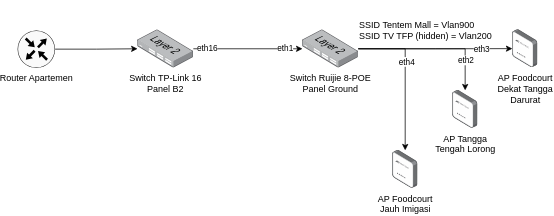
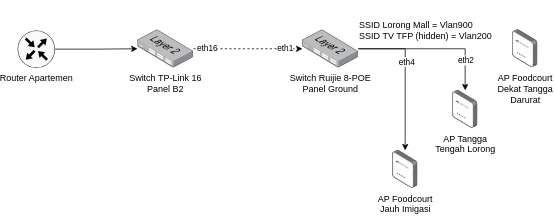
- <mxCell id="18" value="SSID Tentem Mall = Vlan900&lt;div&gt;SSID TV TFP (hidden) = Vlan200&lt;/div&gt;" style="text;html=1;align=left;verticalAlign=middle;whiteSpace=wrap;rounded=0;" vertex="1" parent="1"><mxGeometry x="474.4" y="20" width="190" height="40" as="geometry" /></mxCell>
+ <mxCell id="18" value="SSID Lorong Mall = Vlan900&lt;div&gt;SSID TV TFP (hidden) = Vlan200&lt;/div&gt;" style="text;html=1;align=left;verticalAlign=middle;whiteSpace=wrap;rounded=0;" vertex="1" parent="1"><mxGeometry x="474.4" y="20" width="190" height="40" as="geometry" /></mxCell>
- <mxCell id="2" value="" style="edgeStyle=orthogonalEdgeStyle;rounded=0;orthogonalLoop=1;jettySize=auto;html=1;" edge="1" parent="1" source="5" target="15"><mxGeometry relative="1" as="geometry" /></mxCell>
+ <mxCell id="2" value="" style="edgeStyle=orthogonalEdgeStyle;rounded=0;orthogonalLoop=1;jettySize=auto;html=1;dashed=1;" edge="1" parent="1" source="5" target="15"><mxGeometry relative="1" as="geometry" /></mxCell>
- <mxCell id="9" value="" style="edgeStyle=orthogonalEdgeStyle;rounded=0;orthogonalLoop=1;jettySize=auto;html=1;" edge="1" parent="1" source="15" target="8"><mxGeometry relative="1" as="geometry" /></mxCell>
- <mxCell id="10" value="eth3" style="edgeLabel;html=1;align=center;verticalAlign=middle;resizable=0;points=[];" vertex="1" connectable="0" parent="9"><mxGeometry x="0.614" y="-5" relative="1" as="geometry"><mxPoint x="-2" y="-5" as="offset" /></mxGeometry></mxCell>
